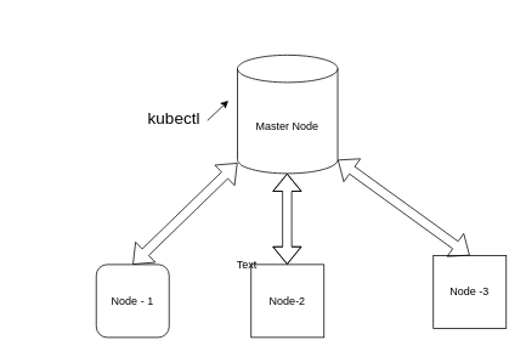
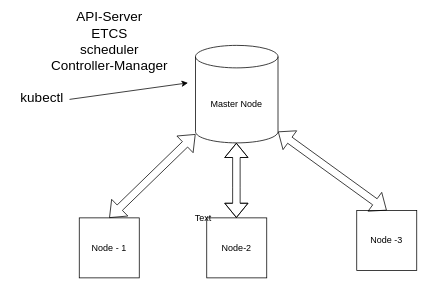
+ <mxCell id="3" value="&lt;font style=&quot;font-size: 18px&quot;&gt;API-Server&lt;br&gt;ETCS&lt;br&gt;scheduler&lt;br&gt;Controller-Manager&lt;br&gt;&lt;/font&gt;" style="text;html=1;resizable=0;autosize=1;align=center;verticalAlign=middle;points=[];fillColor=none;strokeColor=none;rounded=0;" vertex="1" parent="1"><mxGeometry x="60" y="20" width="170" height="70" as="geometry" /></mxCell>
- <mxCell id="8" value="&lt;font style=&quot;font-size: 18px&quot;&gt;kubectl&lt;/font&gt;" style="text;html=1;align=center;verticalAlign=middle;resizable=0;points=[];autosize=1;" vertex="1" parent="1"><mxGeometry x="155" y="120" width="70" height="20" as="geometry" /></mxCell>
+ <mxCell id="8" value="&lt;font style=&quot;font-size: 18px&quot;&gt;kubectl&lt;/font&gt;" style="text;html=1;align=center;verticalAlign=middle;resizable=0;points=[];autosize=1;" vertex="1" parent="1"><mxGeometry x="20" y="120" width="70" height="20" as="geometry" /></mxCell>
- <mxCell id="4" value="Node - 1" style="whiteSpace=wrap;html=1;aspect=fixed;rounded=1;" vertex="1" parent="1"><mxGeometry x="105" y="290" width="80" height="80" as="geometry" /></mxCell>
+ <mxCell id="4" value="Node - 1" style="whiteSpace=wrap;html=1;aspect=fixed;" vertex="1" parent="1"><mxGeometry x="105" y="290" width="80" height="80" as="geometry" /></mxCell>
